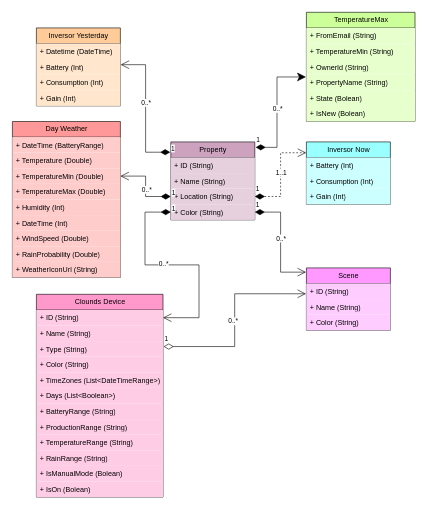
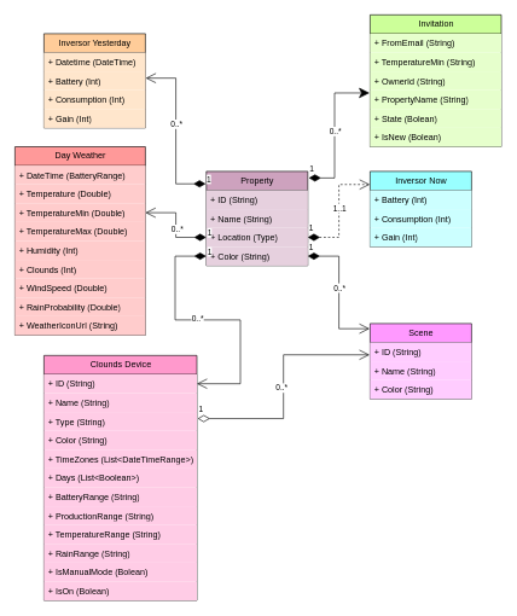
- <mxCell id="7" value="TemperatureMax" style="swimlane;fontStyle=0;childLayout=stackLayout;horizontal=1;startSize=26;fillColor=#CCFF99;horizontalStack=0;resizeParent=1;resizeParentMax=0;resizeLast=0;collapsible=1;marginBottom=0;html=1;" parent="1" vertex="1"><mxGeometry x="510" y="20" width="181" height="182" as="geometry" /></mxCell>
+ <mxCell id="7" value="Invitation" style="swimlane;fontStyle=0;childLayout=stackLayout;horizontal=1;startSize=26;fillColor=#CCFF99;horizontalStack=0;resizeParent=1;resizeParentMax=0;resizeLast=0;collapsible=1;marginBottom=0;html=1;" parent="1" vertex="1"><mxGeometry x="510" y="20" width="181" height="182" as="geometry" /></mxCell>
- <mxCell id="5" value="+ Location&amp;nbsp;(String)" style="text;strokeColor=none;fillColor=#E6D0DE;align=left;verticalAlign=top;spacingLeft=4;spacingRight=4;overflow=hidden;rotatable=0;points=[[0,0.5],[1,0.5]];portConstraint=eastwest;whiteSpace=wrap;html=1;" parent="2" vertex="1"><mxGeometry y="78" width="140" height="26" as="geometry" /></mxCell>
+ <mxCell id="5" value="+ Location&amp;nbsp;(Type)" style="text;strokeColor=none;fillColor=#E6D0DE;align=left;verticalAlign=top;spacingLeft=4;spacingRight=4;overflow=hidden;rotatable=0;points=[[0,0.5],[1,0.5]];portConstraint=eastwest;whiteSpace=wrap;html=1;" parent="2" vertex="1"><mxGeometry y="78" width="140" height="26" as="geometry" /></mxCell>
- <mxCell id="37" value="+ DateTime (Int)" style="text;strokeColor=none;fillColor=#FFCCCC;align=left;verticalAlign=top;spacingLeft=4;spacingRight=4;overflow=hidden;rotatable=0;points=[[0,0.5],[1,0.5]];portConstraint=eastwest;whiteSpace=wrap;html=1;" parent="31" vertex="1"><mxGeometry y="156" width="180" height="26" as="geometry" /></mxCell>
+ <mxCell id="37" value="+ Clounds (Int)" style="text;strokeColor=none;fillColor=#FFCCCC;align=left;verticalAlign=top;spacingLeft=4;spacingRight=4;overflow=hidden;rotatable=0;points=[[0,0.5],[1,0.5]];portConstraint=eastwest;whiteSpace=wrap;html=1;" parent="31" vertex="1"><mxGeometry y="156" width="180" height="26" as="geometry" /></mxCell>
